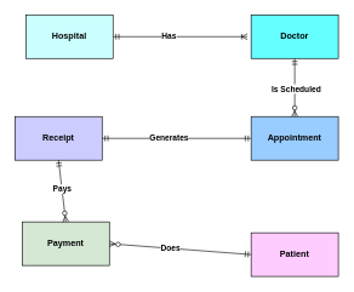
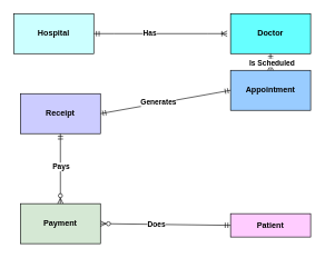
- <mxCell id="2" value="&lt;b&gt;Hospital&lt;/b&gt;" style="rounded=0;whiteSpace=wrap;html=1;strokeColor=#000000;fillColor=#CCFFFF;" parent="1" vertex="1"><mxGeometry x="35" y="20" width="120" height="60" as="geometry" /></mxCell>
+ <mxCell id="2" value="&lt;b&gt;Hospital&lt;/b&gt;" style="rounded=0;whiteSpace=wrap;html=1;strokeColor=#000000;fillColor=#CCFFFF;" parent="1" vertex="1"><mxGeometry x="20" y="20" width="120" height="60" as="geometry" /></mxCell>
- <mxCell id="3" value="&lt;b&gt;Receipt&lt;/b&gt;" style="rounded=0;whiteSpace=wrap;html=1;fillColor=#CCCCFF;" parent="1" vertex="1"><mxGeometry x="20" y="160" width="120" height="60" as="geometry" /></mxCell>
+ <mxCell id="3" value="&lt;b&gt;Receipt&lt;/b&gt;" style="rounded=0;whiteSpace=wrap;html=1;fillColor=#CCCCFF;" parent="1" vertex="1"><mxGeometry x="30" y="140" width="120" height="60" as="geometry" /></mxCell>
- <mxCell id="5" value="&lt;b&gt;Appointment&lt;/b&gt;" style="rounded=0;whiteSpace=wrap;html=1;fillColor=#99CCFF;" parent="1" vertex="1"><mxGeometry x="345" y="160" width="120" height="60" as="geometry" /></mxCell>
+ <mxCell id="5" value="&lt;b&gt;Appointment&lt;/b&gt;" style="rounded=0;whiteSpace=wrap;html=1;fillColor=#99CCFF;" parent="1" vertex="1"><mxGeometry x="345" y="105" width="120" height="60" as="geometry" /></mxCell>
- <mxCell id="11" value="&lt;b&gt;Patient&lt;/b&gt;" style="rounded=0;whiteSpace=wrap;html=1;fillColor=#FFCCFF;" parent="1" vertex="1"><mxGeometry x="345" y="320" width="120" height="60" as="geometry" /></mxCell>
+ <mxCell id="11" value="&lt;b&gt;Patient&lt;/b&gt;" style="rounded=0;whiteSpace=wrap;html=1;fillColor=#FFCCFF;" parent="1" vertex="1"><mxGeometry x="345" y="320" width="120" height="35" as="geometry" /></mxCell>
